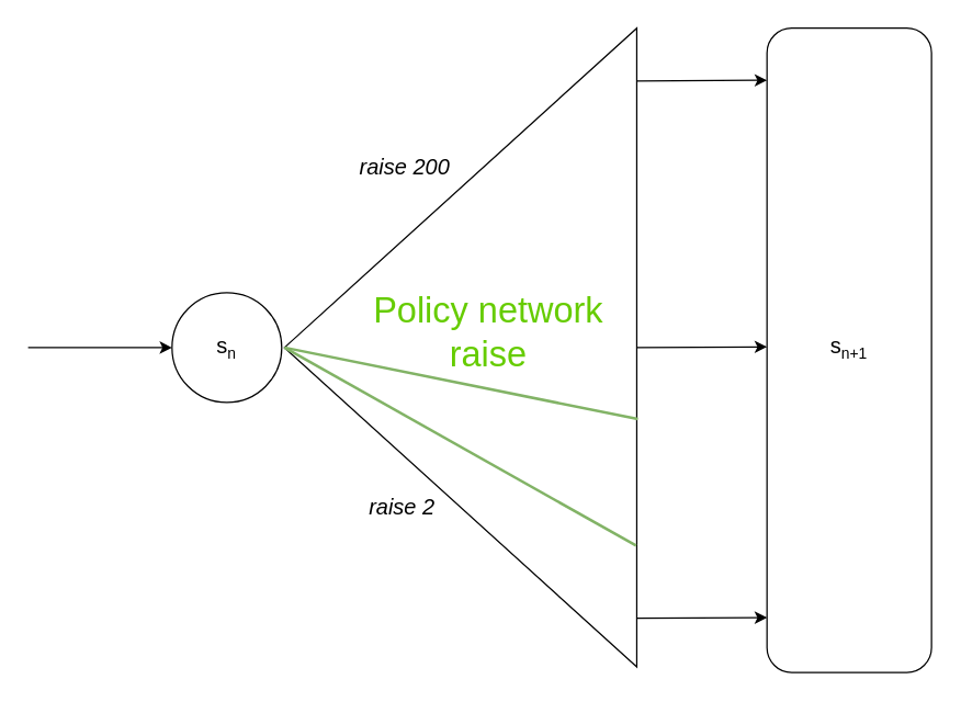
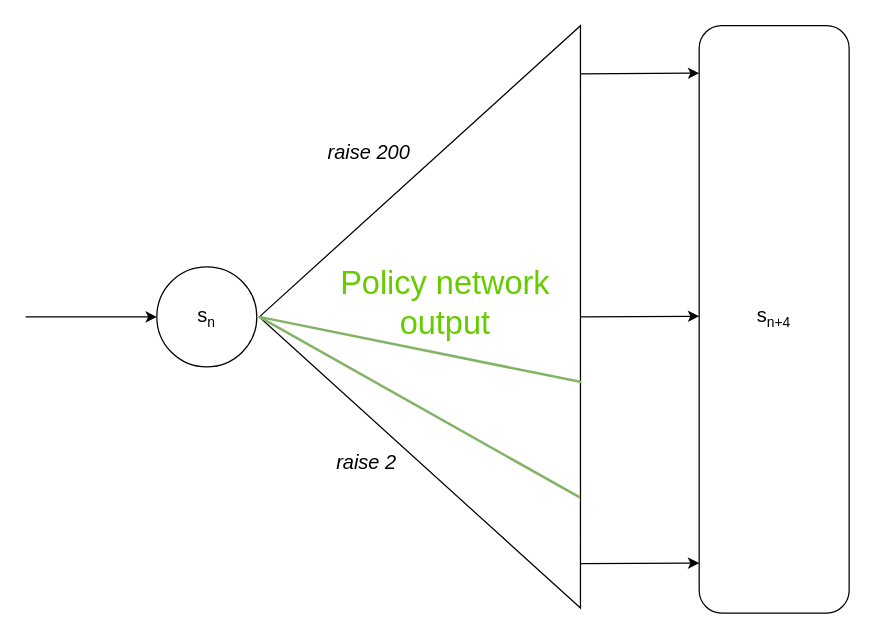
- <mxCell id="15" value="&lt;span style=&quot;font-size: 26px&quot;&gt;Policy network raise&lt;/span&gt;" style="text;html=1;align=center;verticalAlign=middle;whiteSpace=wrap;rounded=0;fontColor=#66CC00;" parent="1" vertex="1"><mxGeometry x="248" y="186" width="216" height="112" as="geometry" /></mxCell>
+ <mxCell id="15" value="&lt;span style=&quot;font-size: 26px&quot;&gt;Policy network output&lt;/span&gt;" style="text;html=1;align=center;verticalAlign=middle;whiteSpace=wrap;rounded=0;fontColor=#66CC00;" parent="1" vertex="1"><mxGeometry x="248" y="186" width="216" height="112" as="geometry" /></mxCell>
- <mxCell id="12" value="&lt;span style=&quot;font-size: 16px&quot;&gt;s&lt;/span&gt;&lt;span style=&quot;font-size: 13.333px&quot;&gt;&lt;sub&gt;n+1&lt;br&gt;&lt;/sub&gt;&lt;/span&gt;" style="text;html=1;strokeColor=none;fillColor=none;align=center;verticalAlign=middle;whiteSpace=wrap;rounded=0;" parent="1" vertex="1"><mxGeometry x="599" y="243" width="40" height="20" as="geometry" /></mxCell>
+ <mxCell id="12" value="&lt;span style=&quot;font-size: 16px&quot;&gt;s&lt;/span&gt;&lt;span style=&quot;font-size: 13.333px&quot;&gt;&lt;sub&gt;n+4&lt;br&gt;&lt;/sub&gt;&lt;/span&gt;" style="text;html=1;strokeColor=none;fillColor=none;align=center;verticalAlign=middle;whiteSpace=wrap;rounded=0;" parent="1" vertex="1"><mxGeometry x="599" y="243" width="40" height="20" as="geometry" /></mxCell>
